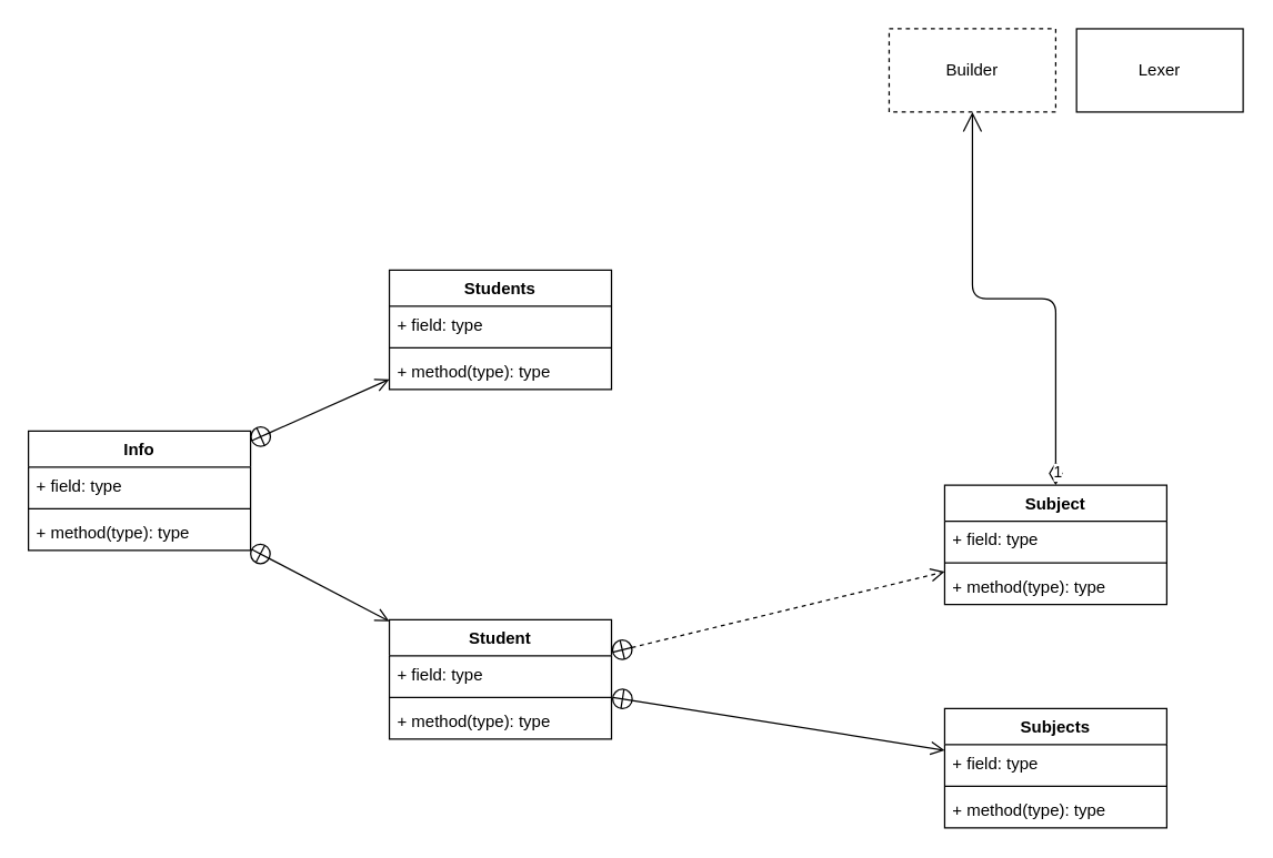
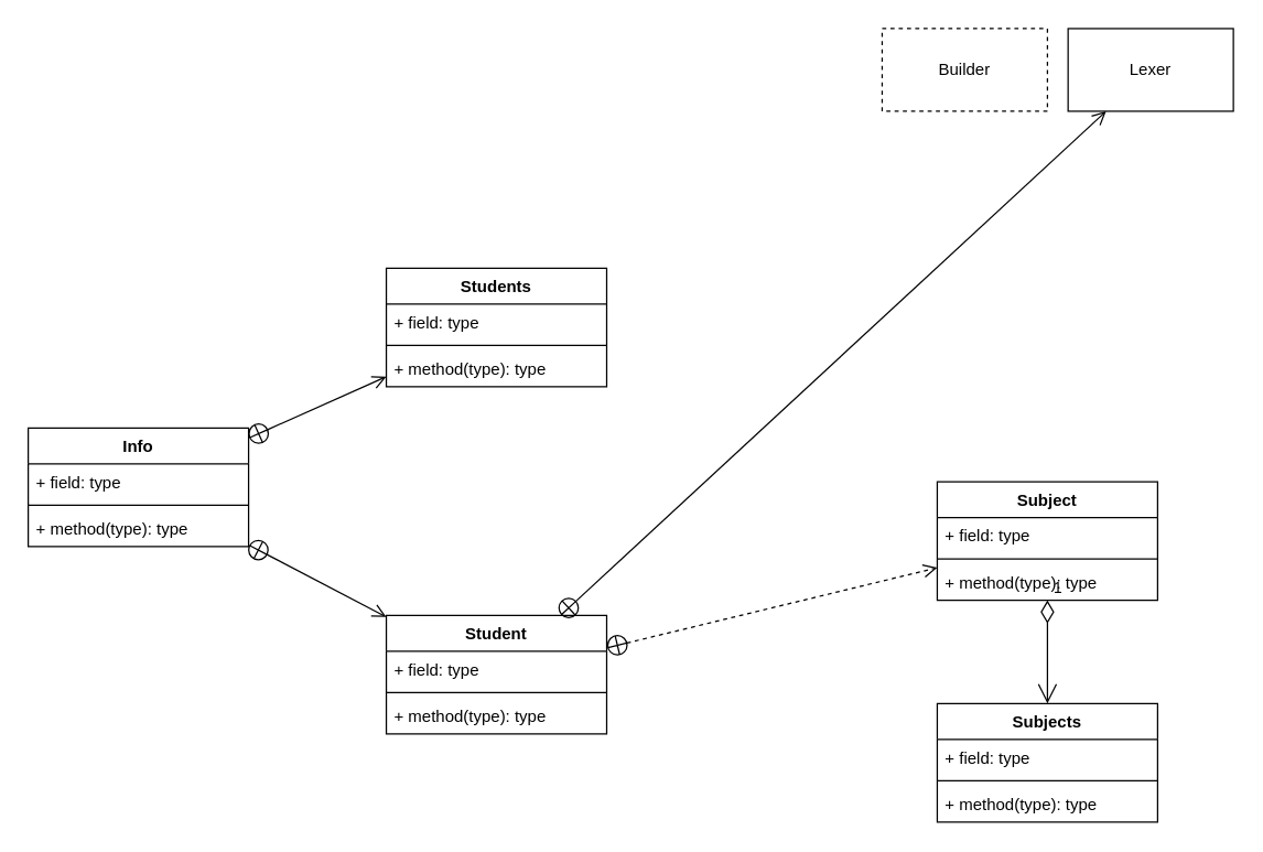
- <mxCell id="6" value="1" style="endArrow=open;html=1;endSize=12;startArrow=diamondThin;startSize=14;startFill=0;edgeStyle=orthogonalEdgeStyle;align=left;verticalAlign=bottom;" edge="1" parent="1" source="21" target="3"><mxGeometry x="-1" y="3" relative="1" as="geometry"><mxPoint x="874" y="260" as="sourcePoint" /><mxPoint x="874" y="320" as="targetPoint" /></mxGeometry></mxCell>
+ <mxCell id="6" value="1" style="endArrow=open;html=1;endSize=12;startArrow=diamondThin;startSize=14;startFill=0;edgeStyle=orthogonalEdgeStyle;align=left;verticalAlign=bottom;" edge="1" parent="1" source="21" target="25"><mxGeometry x="-1" y="3" relative="1" as="geometry"><mxPoint x="874" y="260" as="sourcePoint" /><mxPoint x="874" y="320" as="targetPoint" /></mxGeometry></mxCell>
- <mxCell id="4" value="" style="endArrow=open;startArrow=circlePlus;endFill=0;startFill=0;endSize=8;html=1;" edge="1" parent="1" source="13" target="25"><mxGeometry width="160" relative="1" as="geometry"><mxPoint x="640" y="350" as="sourcePoint" /><mxPoint x="760" y="360" as="targetPoint" /></mxGeometry></mxCell>
+ <mxCell id="4" value="" style="endArrow=open;startArrow=circlePlus;endFill=0;startFill=0;endSize=8;html=1;" edge="1" parent="1" source="13" target="2"><mxGeometry width="160" relative="1" as="geometry"><mxPoint x="640" y="350" as="sourcePoint" /><mxPoint x="760" y="360" as="targetPoint" /></mxGeometry></mxCell>
